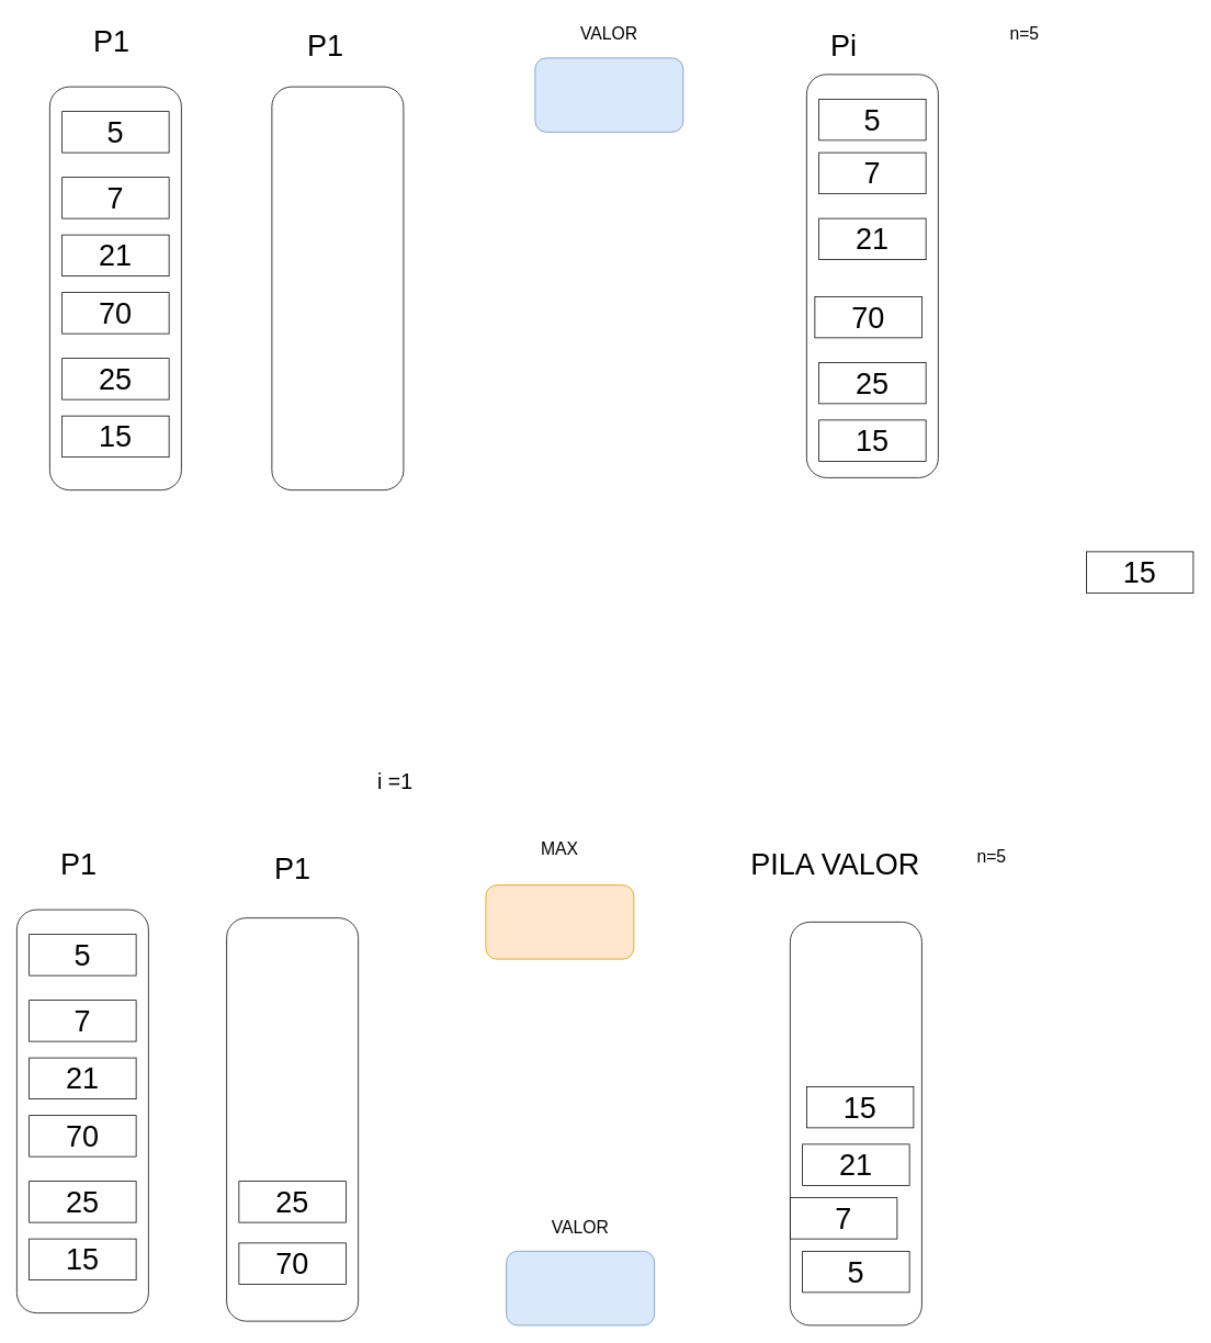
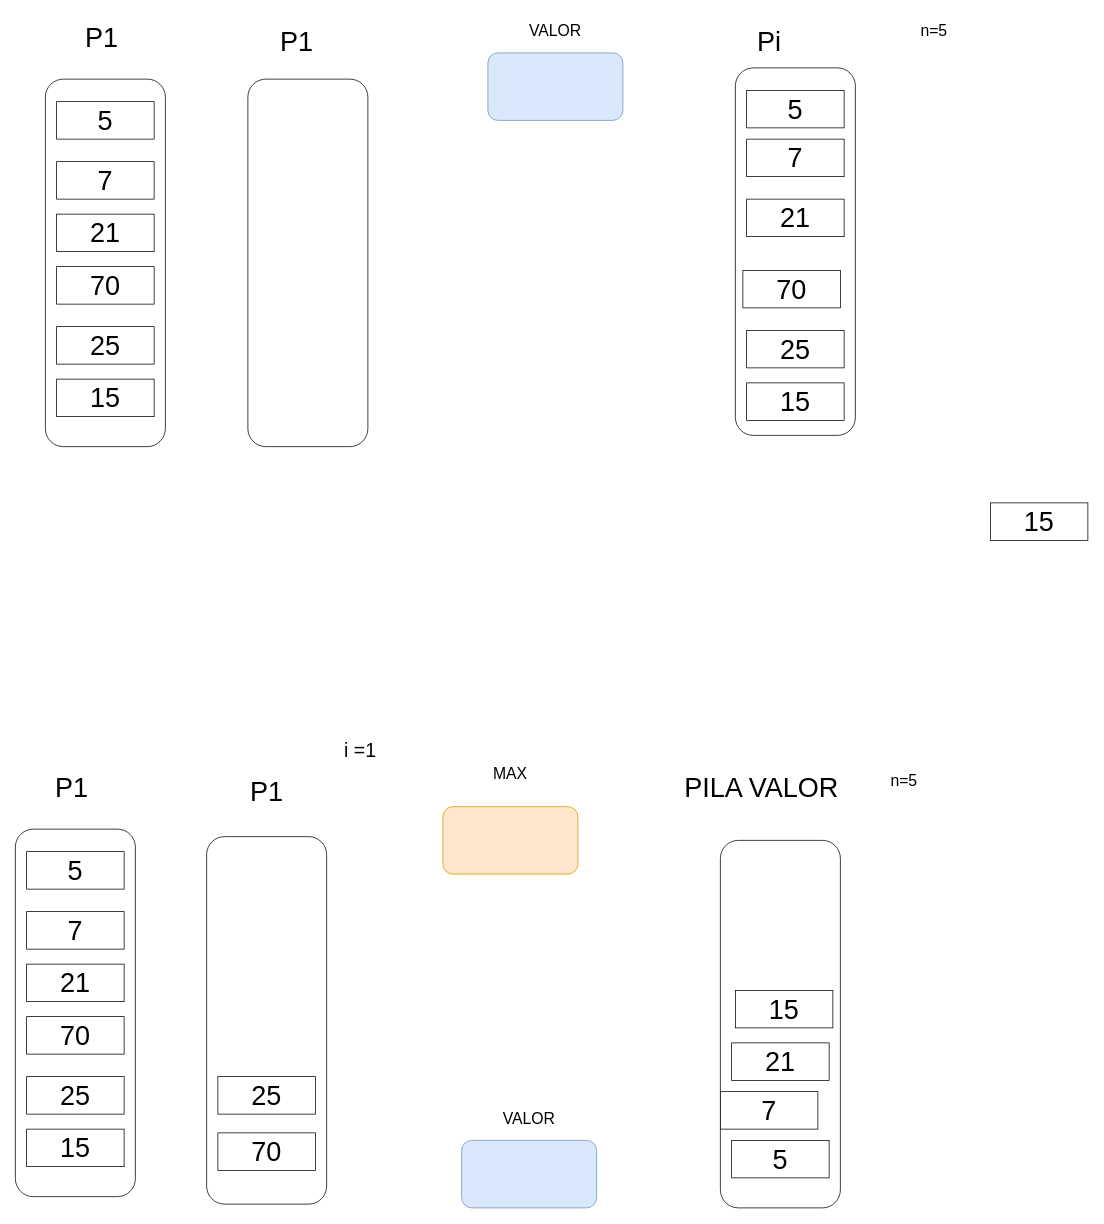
- <mxCell id="40" value="&lt;span style=&quot;font-size: 26px;&quot;&gt;i =1&lt;/span&gt;" style="text;html=1;align=center;verticalAlign=middle;whiteSpace=wrap;rounded=0;" parent="1" vertex="1"><mxGeometry x="400" y="900" width="160" height="100" as="geometry" /></mxCell>
+ <mxCell id="40" value="&lt;span style=&quot;font-size: 26px;&quot;&gt;i =1&lt;/span&gt;" style="text;html=1;align=center;verticalAlign=middle;whiteSpace=wrap;rounded=0;" parent="1" vertex="1"><mxGeometry x="400" y="950" width="160" height="100" as="geometry" /></mxCell>
